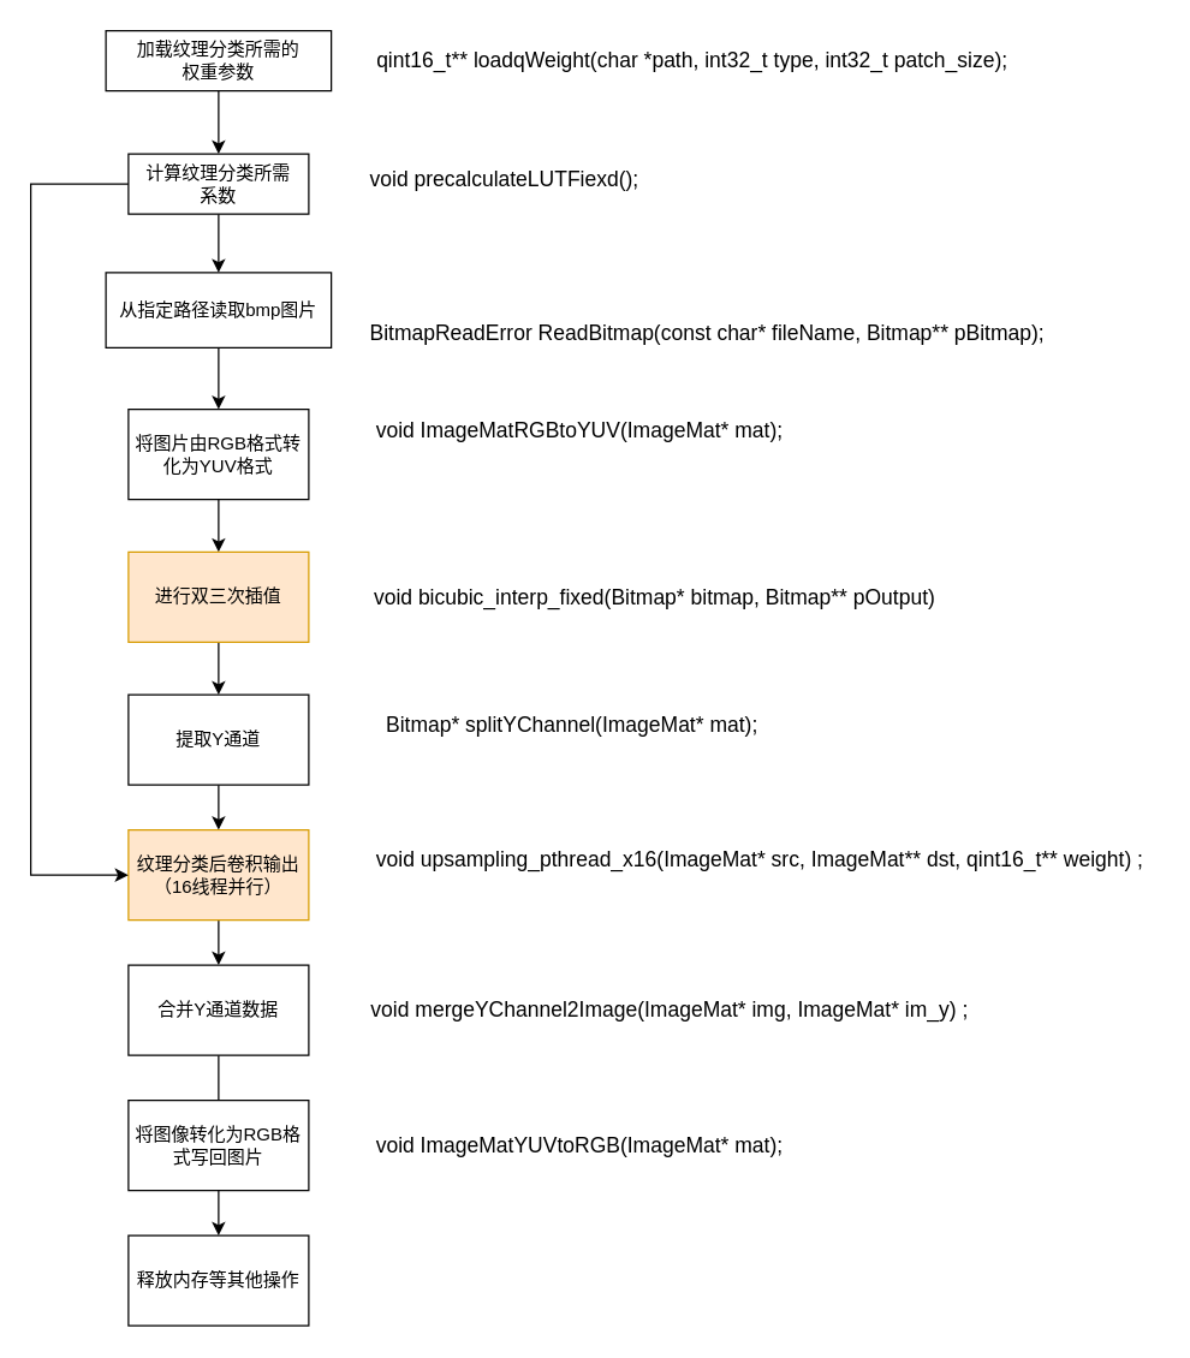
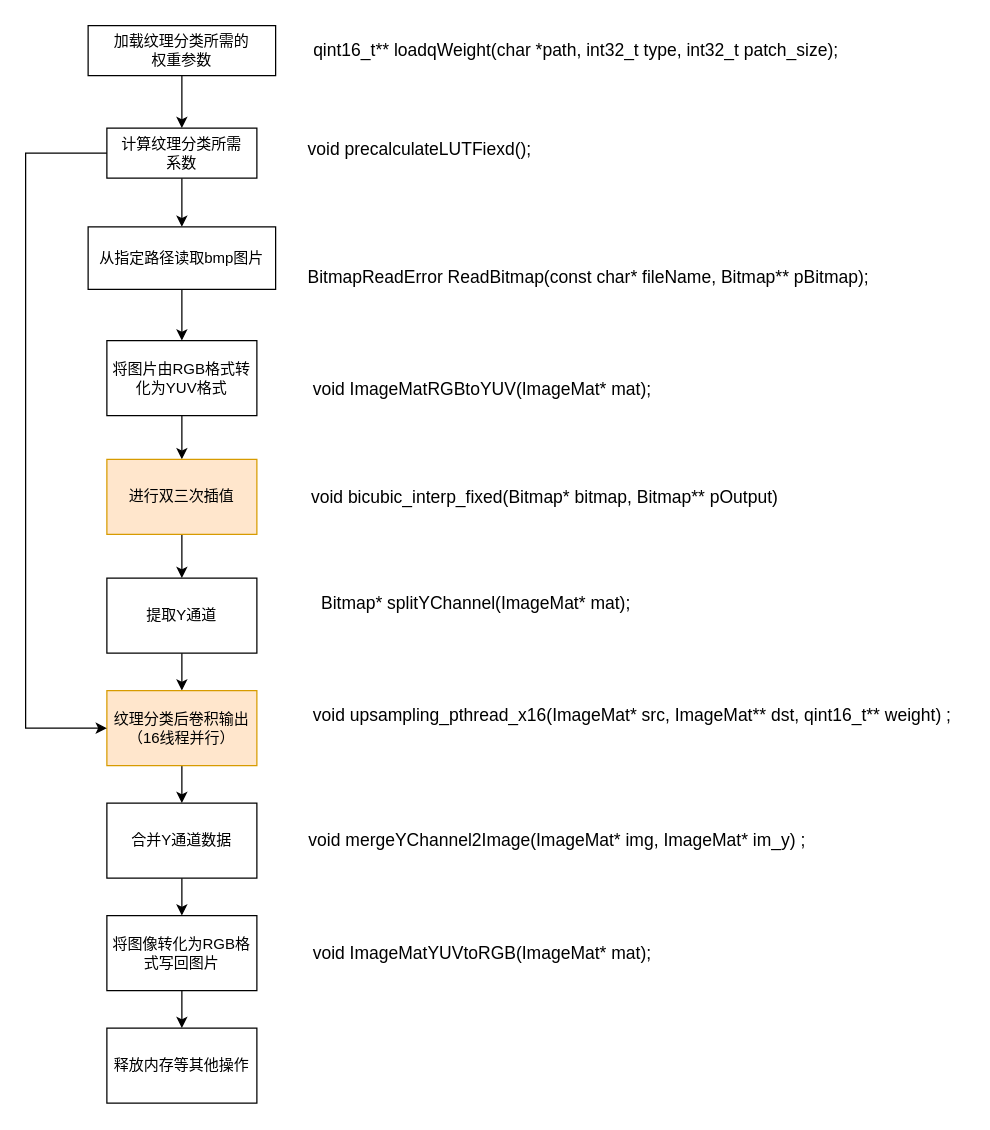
- <mxCell id="25" value="&lt;div&gt;&lt;div&gt;&lt;font style=&quot;font-size: 14px;&quot;&gt;void ImageMatRGBtoYUV(ImageMat* mat);&lt;/font&gt;&lt;/div&gt;&lt;/div&gt;" style="text;html=1;align=center;verticalAlign=middle;resizable=0;points=[];autosize=1;strokeColor=none;fillColor=none;" vertex="1" parent="1"><mxGeometry x="240" y="276" width="290" height="20" as="geometry" /></mxCell>
+ <mxCell id="25" value="&lt;div&gt;&lt;div&gt;&lt;font style=&quot;font-size: 14px;&quot;&gt;void ImageMatRGBtoYUV(ImageMat* mat);&lt;/font&gt;&lt;/div&gt;&lt;/div&gt;" style="text;html=1;align=center;verticalAlign=middle;resizable=0;points=[];autosize=1;strokeColor=none;fillColor=none;" vertex="1" parent="1"><mxGeometry x="240" y="301" width="290" height="20" as="geometry" /></mxCell>
- <mxCell id="16" style="edgeStyle=orthogonalEdgeStyle;rounded=0;orthogonalLoop=1;jettySize=auto;html=1;entryX=0.5;entryY=0;entryDx=0;entryDy=0;endArrow=none;" edge="1" parent="1" source="17" target="19"><mxGeometry relative="1" as="geometry" /></mxCell>
+ <mxCell id="16" style="edgeStyle=orthogonalEdgeStyle;rounded=0;orthogonalLoop=1;jettySize=auto;html=1;entryX=0.5;entryY=0;entryDx=0;entryDy=0;" edge="1" parent="1" source="17" target="19"><mxGeometry relative="1" as="geometry" /></mxCell>
